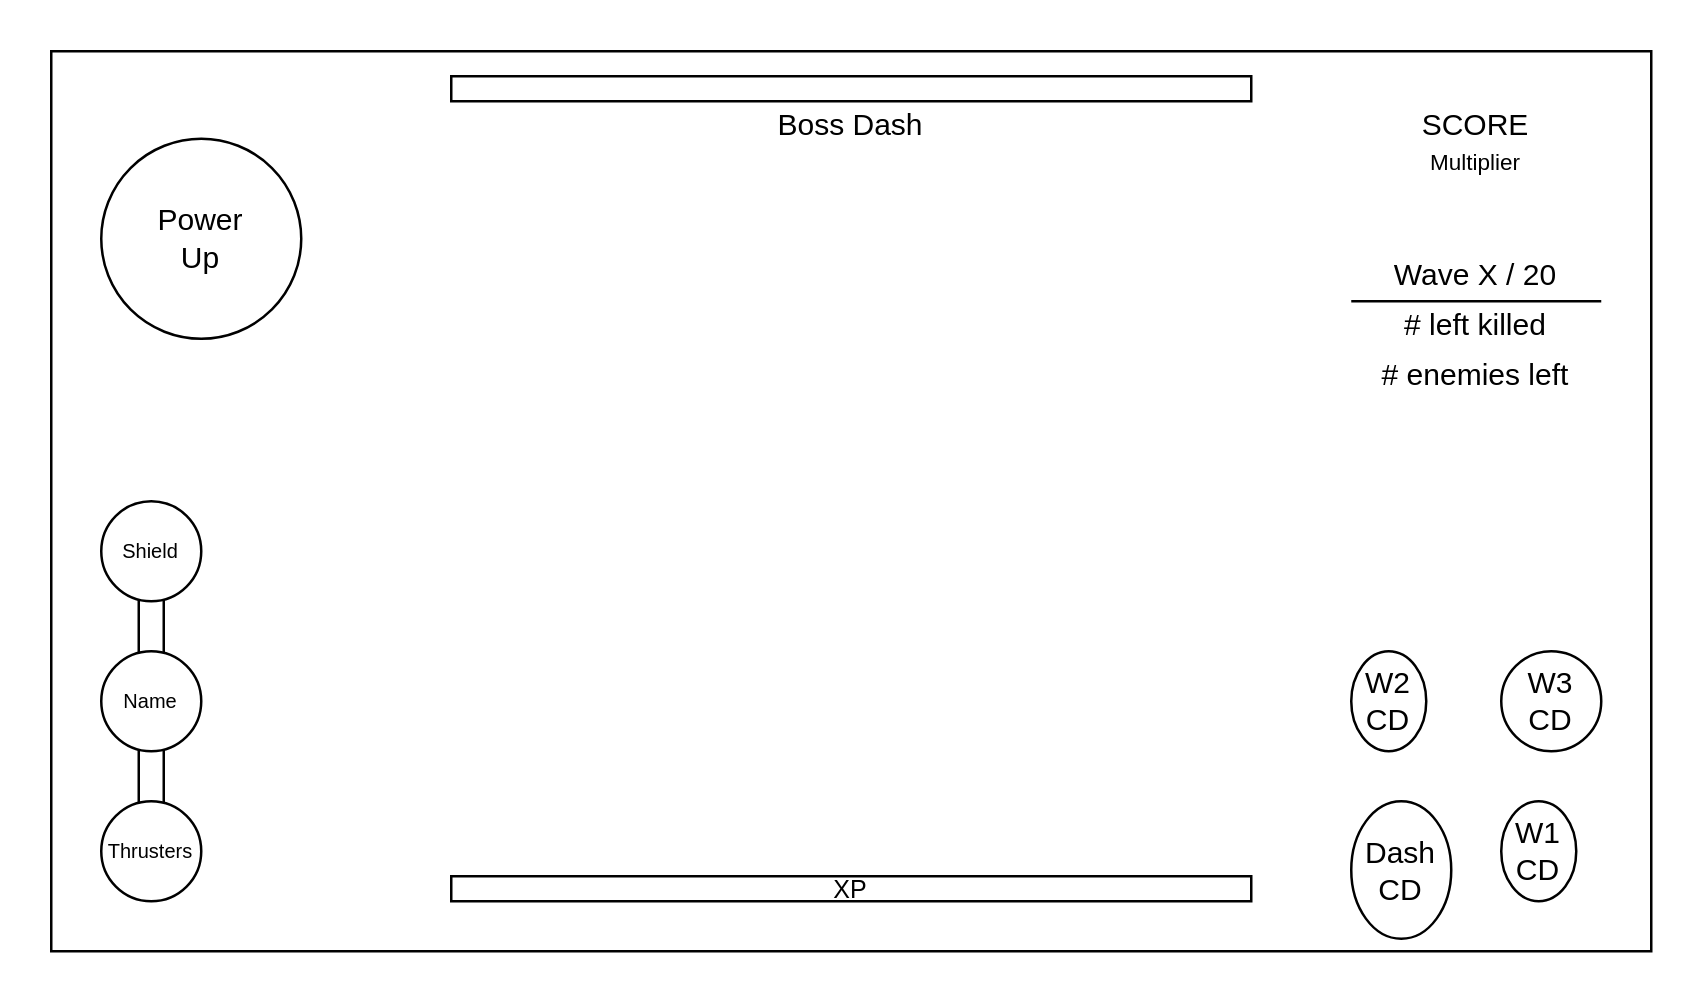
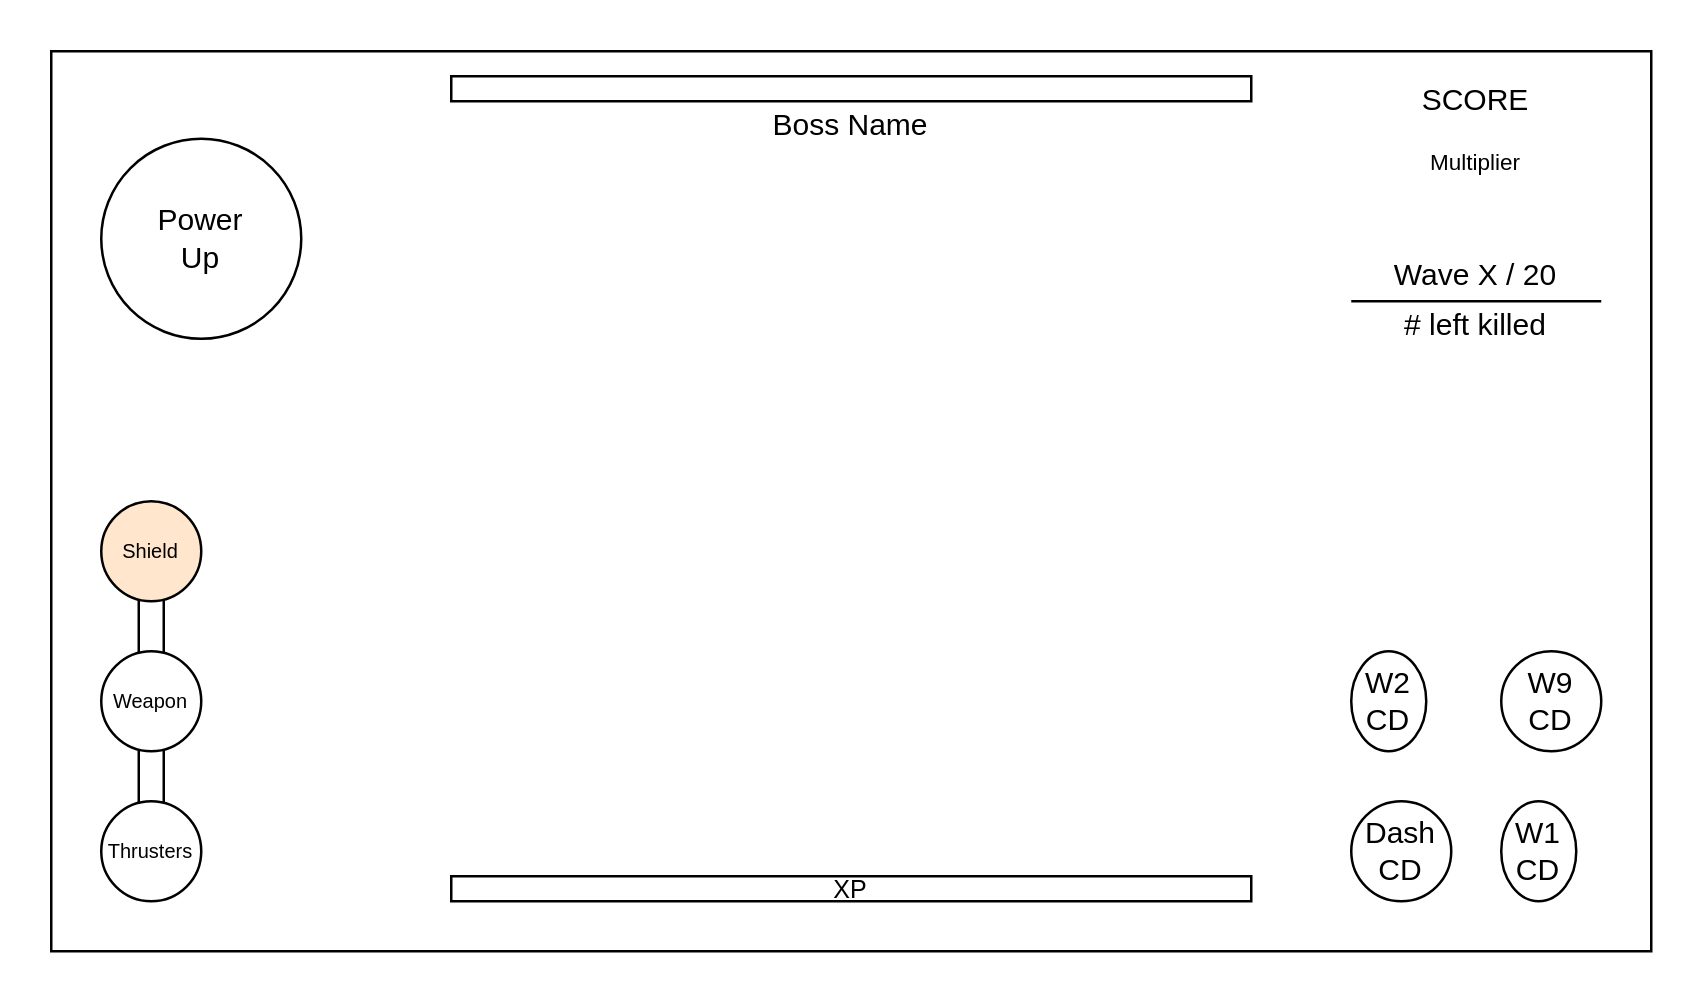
- <mxCell id="14" value="Boss Dash" style="text;html=1;strokeColor=none;fillColor=none;align=center;verticalAlign=middle;whiteSpace=wrap;rounded=0;" vertex="1" parent="1"><mxGeometry x="180" y="40" width="320" height="20" as="geometry" /></mxCell>
+ <mxCell id="14" value="Boss Name" style="text;html=1;strokeColor=none;fillColor=none;align=center;verticalAlign=middle;whiteSpace=wrap;rounded=0;" vertex="1" parent="1"><mxGeometry x="180" y="40" width="320" height="20" as="geometry" /></mxCell>
- <mxCell id="20" value="SCORE" style="text;html=1;strokeColor=none;fillColor=none;align=center;verticalAlign=middle;whiteSpace=wrap;rounded=0;" vertex="1" parent="1"><mxGeometry x="540" y="40" width="100" height="20" as="geometry" /></mxCell>
+ <mxCell id="20" value="SCORE" style="text;html=1;strokeColor=none;fillColor=none;align=center;verticalAlign=middle;whiteSpace=wrap;rounded=0;" vertex="1" parent="1"><mxGeometry x="540" y="30" width="100" height="20" as="geometry" /></mxCell>
- <mxCell id="18" value="# enemies left" style="text;html=1;strokeColor=none;fillColor=none;align=center;verticalAlign=middle;whiteSpace=wrap;rounded=0;" vertex="1" parent="15"><mxGeometry y="40" width="100" height="20" as="geometry" /></mxCell>
- <mxCell id="8" value="Shield" style="ellipse;whiteSpace=wrap;html=1;aspect=fixed;fontSize=8;" vertex="1" parent="4"><mxGeometry width="40" height="40" as="geometry" /></mxCell>
+ <mxCell id="8" value="Shield" style="ellipse;whiteSpace=wrap;html=1;aspect=fixed;fontSize=8;fillColor=#ffe6cc;" vertex="1" parent="4"><mxGeometry width="40" height="40" as="geometry" /></mxCell>
- <mxCell id="7" value="Name" style="ellipse;whiteSpace=wrap;html=1;aspect=fixed;fontSize=8;" vertex="1" parent="4"><mxGeometry y="60" width="40" height="40" as="geometry" /></mxCell>
+ <mxCell id="7" value="Weapon" style="ellipse;whiteSpace=wrap;html=1;aspect=fixed;fontSize=8;" vertex="1" parent="4"><mxGeometry y="60" width="40" height="40" as="geometry" /></mxCell>
- <mxCell id="11" value="W3&lt;br&gt;CD" style="ellipse;whiteSpace=wrap;html=1;aspect=fixed;" vertex="1" parent="1"><mxGeometry x="600" y="260" width="40" height="40" as="geometry" /></mxCell>
+ <mxCell id="11" value="W9&lt;br&gt;CD" style="ellipse;whiteSpace=wrap;html=1;aspect=fixed;" vertex="1" parent="1"><mxGeometry x="600" y="260" width="40" height="40" as="geometry" /></mxCell>
- <mxCell id="10" value="Dash&lt;br&gt;CD&lt;br&gt;" style="ellipse;whiteSpace=wrap;html=1;aspect=fixed;" vertex="1" parent="1"><mxGeometry x="540" y="320" width="40" height="55" as="geometry" /></mxCell>
+ <mxCell id="10" value="Dash&lt;br&gt;CD&lt;br&gt;" style="ellipse;whiteSpace=wrap;html=1;aspect=fixed;" vertex="1" parent="1"><mxGeometry x="540" y="320" width="40" height="40" as="geometry" /></mxCell>
